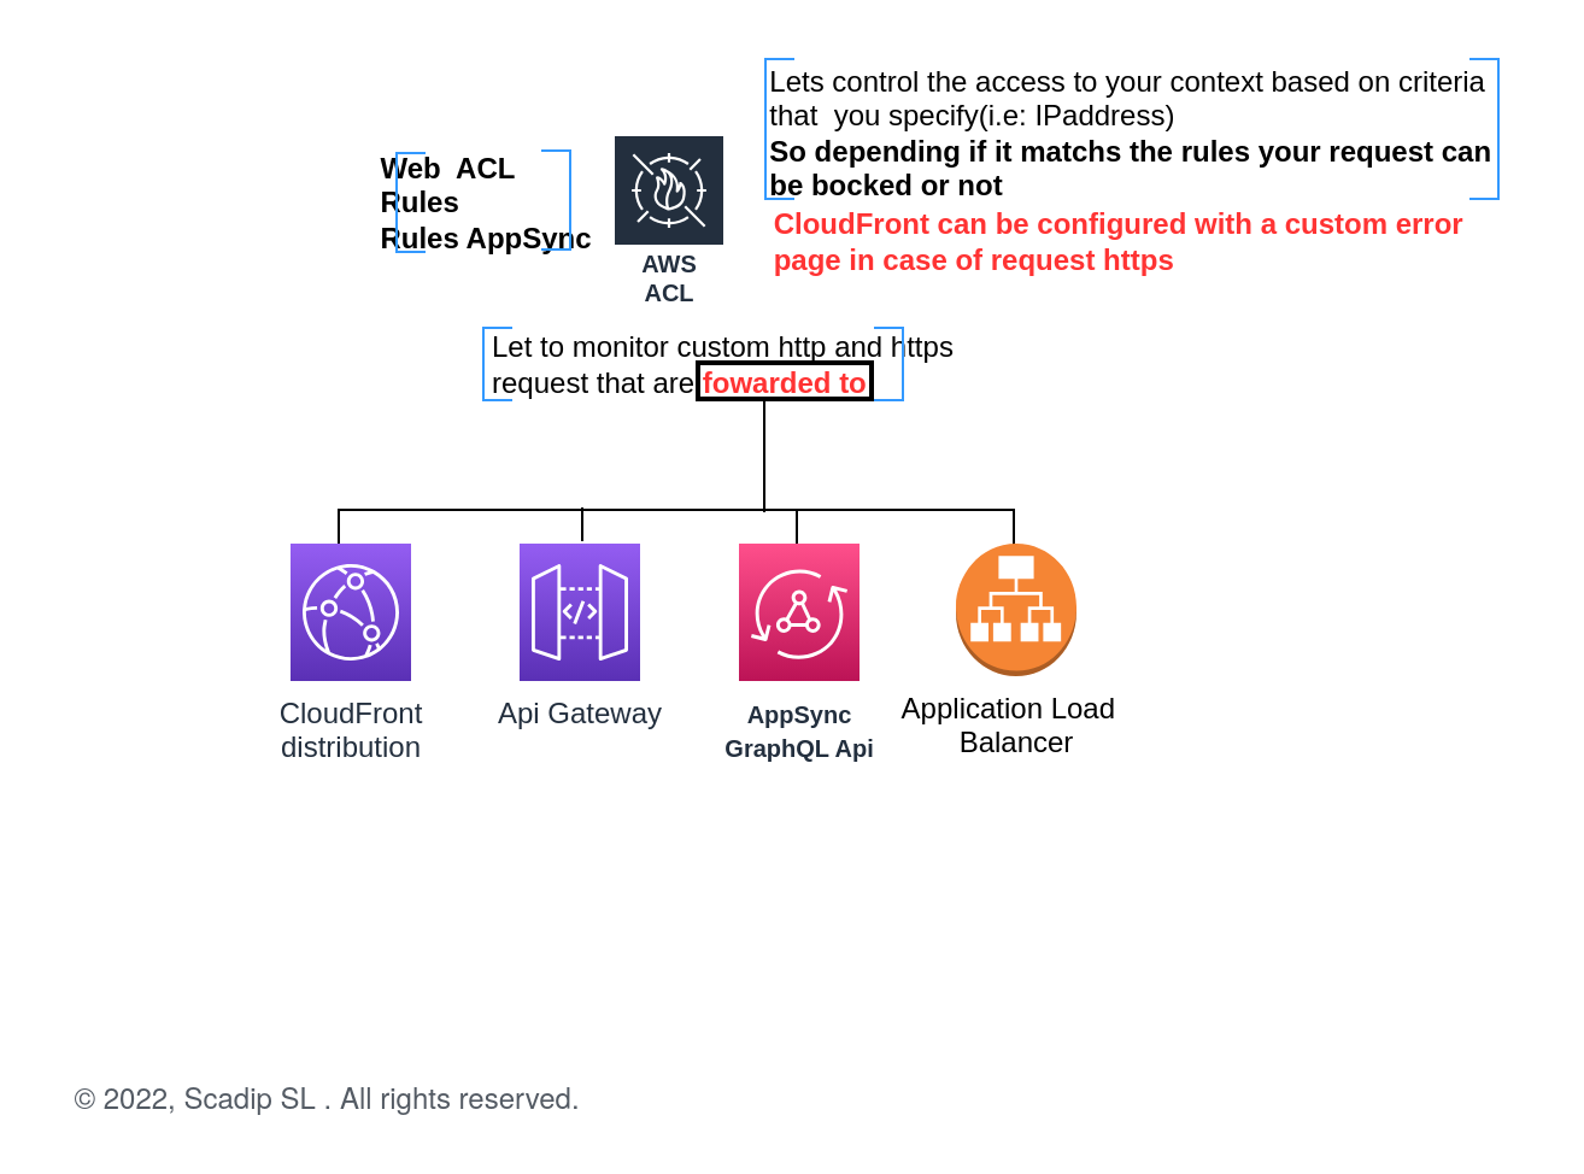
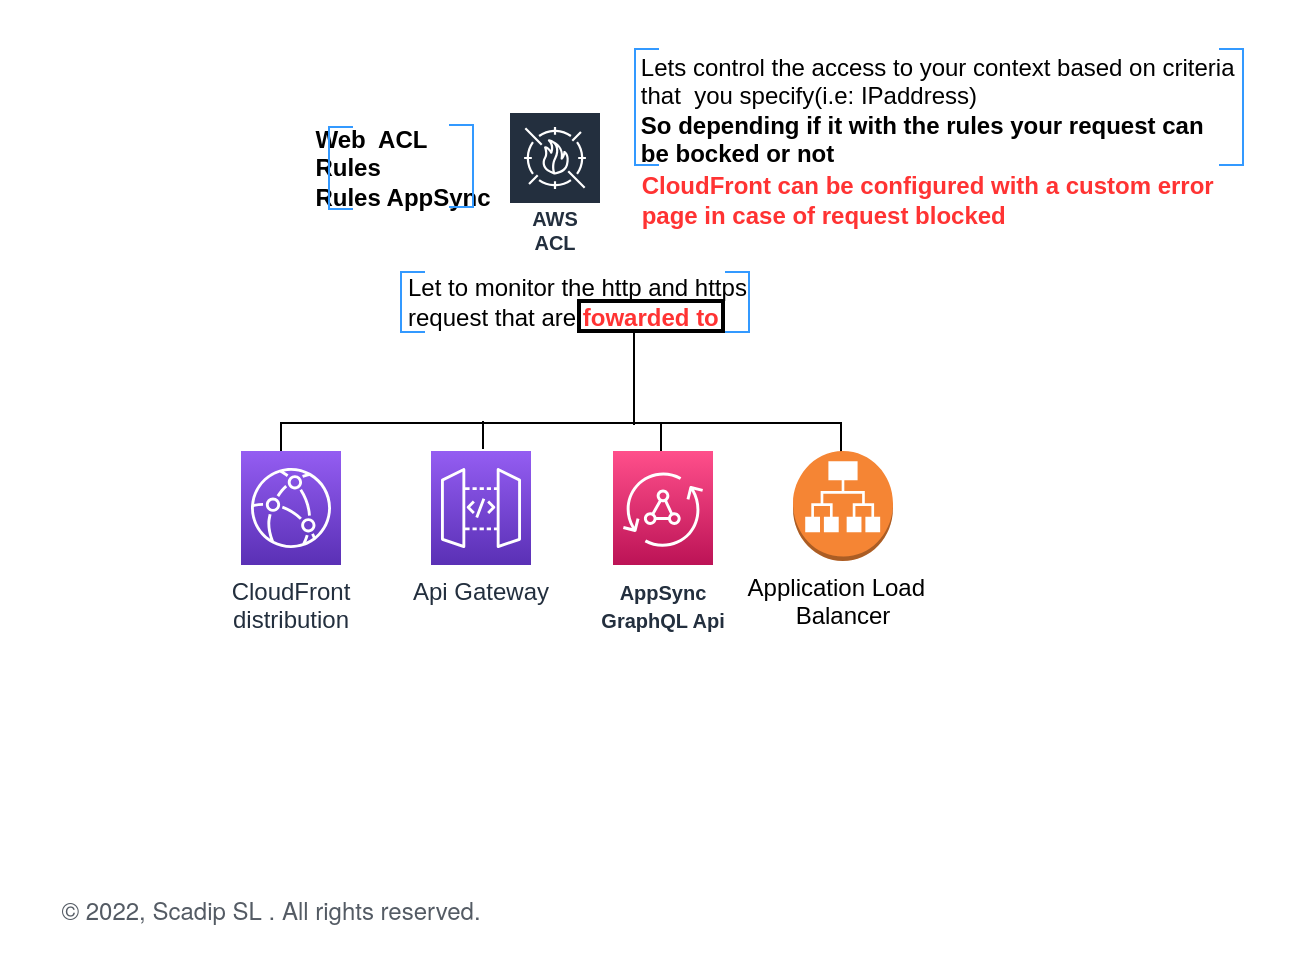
- <mxCell id="15" value="&lt;div style=&quot;text-align: left;&quot;&gt;&lt;span style=&quot;background-color: initial;&quot;&gt;Lets control the access to your context based on criteria&amp;nbsp;&lt;/span&gt;&lt;/div&gt;&lt;div style=&quot;text-align: left;&quot;&gt;&lt;span style=&quot;background-color: initial;&quot;&gt;that&amp;nbsp; you specify(i.e: IPaddress)&lt;/span&gt;&lt;/div&gt;&lt;div style=&quot;text-align: left;&quot;&gt;&lt;span style=&quot;background-color: initial;&quot;&gt;&lt;b&gt;So depending if it matchs the rules your request can&amp;nbsp;&lt;/b&gt;&lt;/span&gt;&lt;/div&gt;&lt;div style=&quot;text-align: left;&quot;&gt;&lt;span style=&quot;background-color: initial;&quot;&gt;&lt;b&gt;be bocked or not&lt;/b&gt;&lt;/span&gt;&lt;/div&gt;" style="text;html=1;align=center;verticalAlign=middle;resizable=0;points=[];autosize=1;strokeColor=none;fillColor=none;fontSize=12;fontColor=#000000;" vertex="1" parent="1"><mxGeometry x="305" y="20" width="330" height="70" as="geometry" /></mxCell>
+ <mxCell id="15" value="&lt;div style=&quot;text-align: left;&quot;&gt;&lt;span style=&quot;background-color: initial;&quot;&gt;Lets control the access to your context based on criteria&amp;nbsp;&lt;/span&gt;&lt;/div&gt;&lt;div style=&quot;text-align: left;&quot;&gt;&lt;span style=&quot;background-color: initial;&quot;&gt;that&amp;nbsp; you specify(i.e: IPaddress)&lt;/span&gt;&lt;/div&gt;&lt;div style=&quot;text-align: left;&quot;&gt;&lt;span style=&quot;background-color: initial;&quot;&gt;&lt;b&gt;So depending if it with the rules your request can&amp;nbsp;&lt;/b&gt;&lt;/span&gt;&lt;/div&gt;&lt;div style=&quot;text-align: left;&quot;&gt;&lt;span style=&quot;background-color: initial;&quot;&gt;&lt;b&gt;be bocked or not&lt;/b&gt;&lt;/span&gt;&lt;/div&gt;" style="text;html=1;align=center;verticalAlign=middle;resizable=0;points=[];autosize=1;strokeColor=none;fillColor=none;fontSize=12;fontColor=#000000;" vertex="1" parent="1"><mxGeometry x="305" y="20" width="330" height="70" as="geometry" /></mxCell>
- <mxCell id="21" value="&lt;div style=&quot;text-align: left;&quot;&gt;&lt;span style=&quot;background-color: initial;&quot;&gt;&lt;b&gt;&lt;font color=&quot;#ff3333&quot;&gt;CloudFront can be configured with a custom error&amp;nbsp;&lt;/font&gt;&lt;/b&gt;&lt;/span&gt;&lt;/div&gt;&lt;div style=&quot;text-align: left;&quot;&gt;&lt;span style=&quot;background-color: initial;&quot;&gt;&lt;b&gt;&lt;font color=&quot;#ff3333&quot;&gt;page in case of&amp;nbsp;&lt;/font&gt;&lt;/b&gt;&lt;/span&gt;&lt;b style=&quot;background-color: initial;&quot;&gt;&lt;font color=&quot;#ff3333&quot;&gt;request https&lt;/font&gt;&lt;/b&gt;&lt;span style=&quot;background-color: initial;&quot;&gt;&amp;nbsp;&lt;/span&gt;&lt;/div&gt;" style="text;html=1;align=center;verticalAlign=middle;resizable=0;points=[];autosize=1;strokeColor=none;fillColor=none;fontSize=12;fontColor=#000000;" vertex="1" parent="1"><mxGeometry x="310" y="80" width="310" height="40" as="geometry" /></mxCell>
+ <mxCell id="21" value="&lt;div style=&quot;text-align: left;&quot;&gt;&lt;span style=&quot;background-color: initial;&quot;&gt;&lt;b&gt;&lt;font color=&quot;#ff3333&quot;&gt;CloudFront can be configured with a custom error&amp;nbsp;&lt;/font&gt;&lt;/b&gt;&lt;/span&gt;&lt;/div&gt;&lt;div style=&quot;text-align: left;&quot;&gt;&lt;span style=&quot;background-color: initial;&quot;&gt;&lt;b&gt;&lt;font color=&quot;#ff3333&quot;&gt;page in case of&amp;nbsp;&lt;/font&gt;&lt;/b&gt;&lt;/span&gt;&lt;b style=&quot;background-color: initial;&quot;&gt;&lt;font color=&quot;#ff3333&quot;&gt;request blocked&lt;/font&gt;&lt;/b&gt;&lt;span style=&quot;background-color: initial;&quot;&gt;&amp;nbsp;&lt;/span&gt;&lt;/div&gt;" style="text;html=1;align=center;verticalAlign=middle;resizable=0;points=[];autosize=1;strokeColor=none;fillColor=none;fontSize=12;fontColor=#000000;" vertex="1" parent="1"><mxGeometry x="310" y="80" width="310" height="40" as="geometry" /></mxCell>
- <mxCell id="3" value="Let to monitor custom http and https &lt;br&gt;request that are &lt;b&gt;&lt;font color=&quot;#ff3333&quot;&gt;fowarded to&lt;/font&gt;&lt;/b&gt;&amp;nbsp;" style="text;html=1;align=left;verticalAlign=middle;resizable=0;points=[];autosize=1;strokeColor=none;fillColor=none;" vertex="1" parent="1"><mxGeometry x="201.5" y="131" width="190" height="40" as="geometry" /></mxCell>
+ <mxCell id="3" value="Let to monitor the http and https &lt;br&gt;request that are &lt;b&gt;&lt;font color=&quot;#ff3333&quot;&gt;fowarded to&lt;/font&gt;&lt;/b&gt;&amp;nbsp;" style="text;html=1;align=left;verticalAlign=middle;resizable=0;points=[];autosize=1;strokeColor=none;fillColor=none;" vertex="1" parent="1"><mxGeometry x="201.5" y="131" width="190" height="40" as="geometry" /></mxCell>
